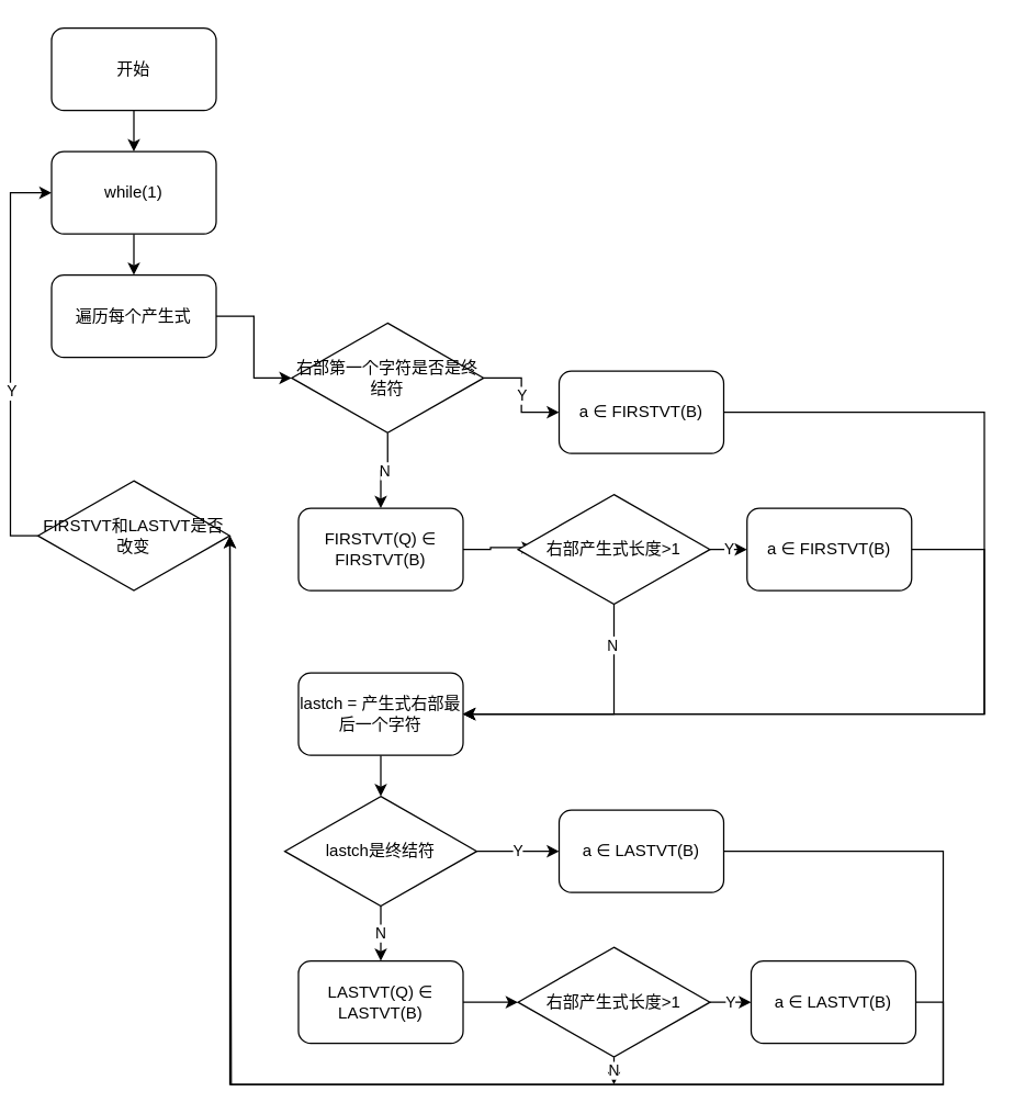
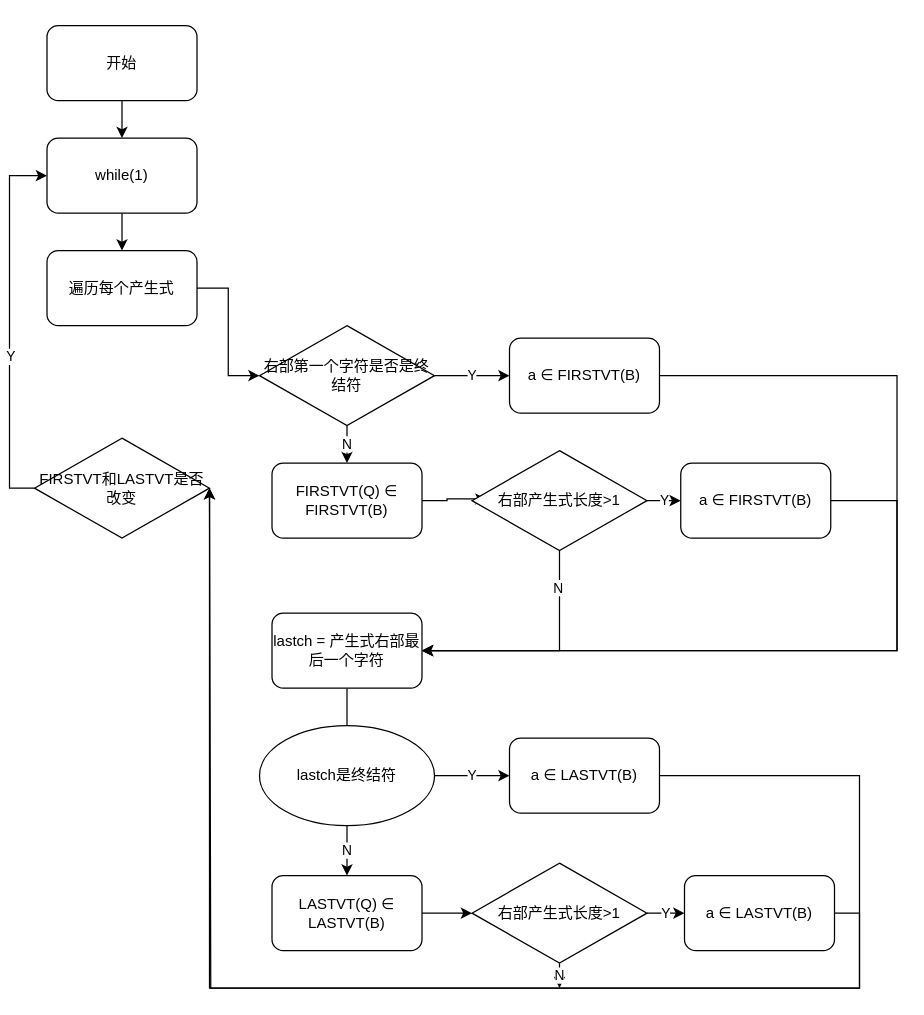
- <mxCell id="11" value="右部第一个字符是否是终结符" style="rhombus;whiteSpace=wrap;html=1;" vertex="1" parent="1"><mxGeometry x="205" y="235" width="140" height="80" as="geometry" /></mxCell>
+ <mxCell id="11" value="右部第一个字符是否是终结符" style="rhombus;whiteSpace=wrap;html=1;" vertex="1" parent="1"><mxGeometry x="200" y="260" width="140" height="80" as="geometry" /></mxCell>
- <mxCell id="22" style="edgeStyle=orthogonalEdgeStyle;rounded=0;orthogonalLoop=1;jettySize=auto;html=1;exitX=0.5;exitY=1;exitDx=0;exitDy=0;entryX=0.5;entryY=0;entryDx=0;entryDy=0;" edge="1" parent="1" source="23" target="26"><mxGeometry relative="1" as="geometry" /></mxCell>
+ <mxCell id="22" style="edgeStyle=orthogonalEdgeStyle;rounded=0;orthogonalLoop=1;jettySize=auto;html=1;exitX=0.5;exitY=1;exitDx=0;exitDy=0;entryX=0.5;entryY=0;entryDx=0;entryDy=0;endArrow=none;" edge="1" parent="1" source="23" target="26"><mxGeometry relative="1" as="geometry" /></mxCell>
- <mxCell id="26" value="lastch是终结符" style="rhombus;whiteSpace=wrap;html=1;" vertex="1" parent="1"><mxGeometry x="200" y="580" width="140" height="80" as="geometry" /></mxCell>
+ <mxCell id="26" value="lastch是终结符" style="ellipse;whiteSpace=wrap;html=1;" vertex="1" parent="1"><mxGeometry x="200" y="580" width="140" height="80" as="geometry" /></mxCell>
